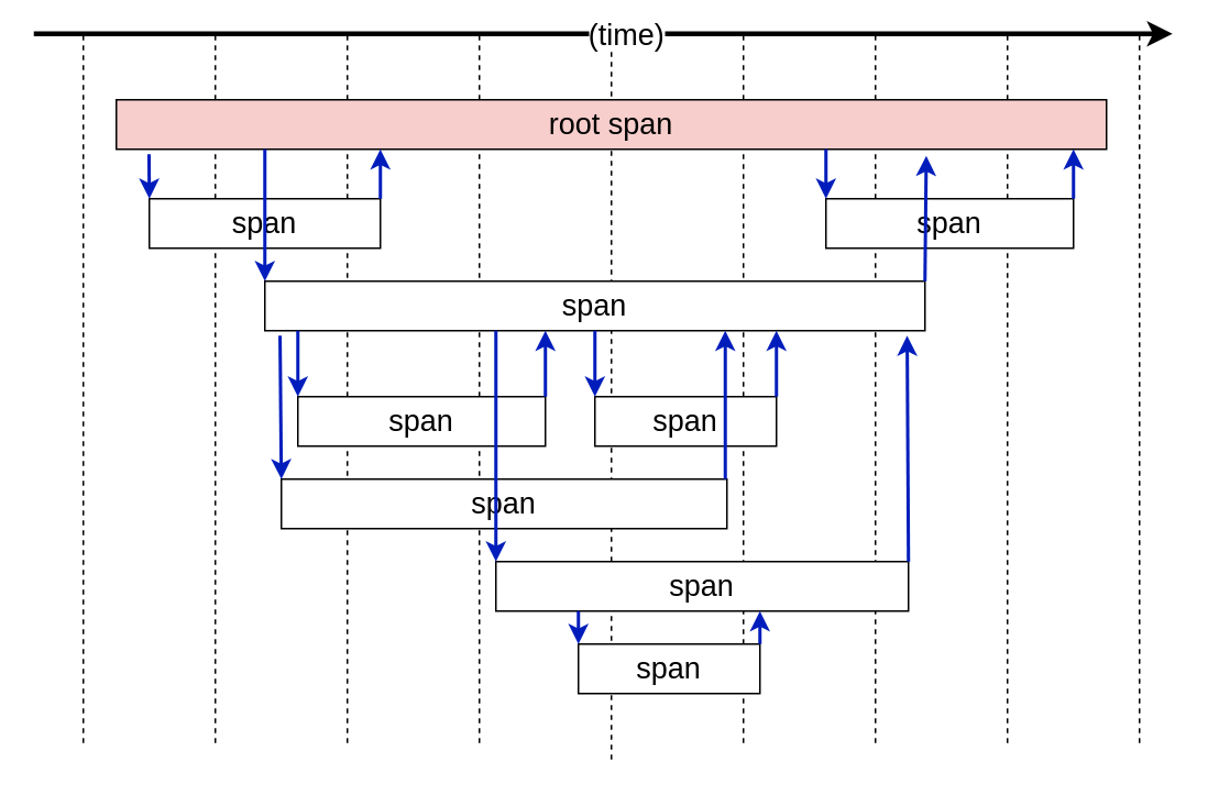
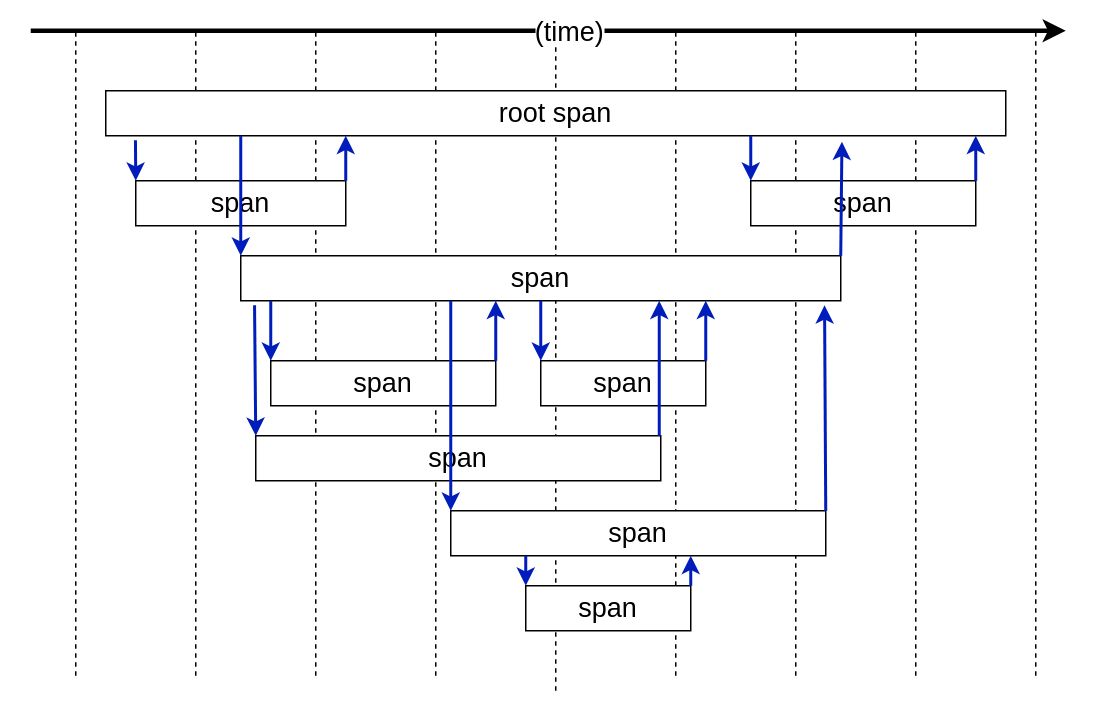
- <mxCell id="13" value="&lt;font style=&quot;font-size: 18px;&quot;&gt;root span&lt;/font&gt;" style="rounded=0;whiteSpace=wrap;html=1;fillColor=#f8cecc;" vertex="1" parent="1"><mxGeometry x="70" y="60" width="600" height="30" as="geometry" /></mxCell>
+ <mxCell id="13" value="&lt;font style=&quot;font-size: 18px;&quot;&gt;root span&lt;/font&gt;" style="rounded=0;whiteSpace=wrap;html=1;" vertex="1" parent="1"><mxGeometry x="70" y="60" width="600" height="30" as="geometry" /></mxCell>
